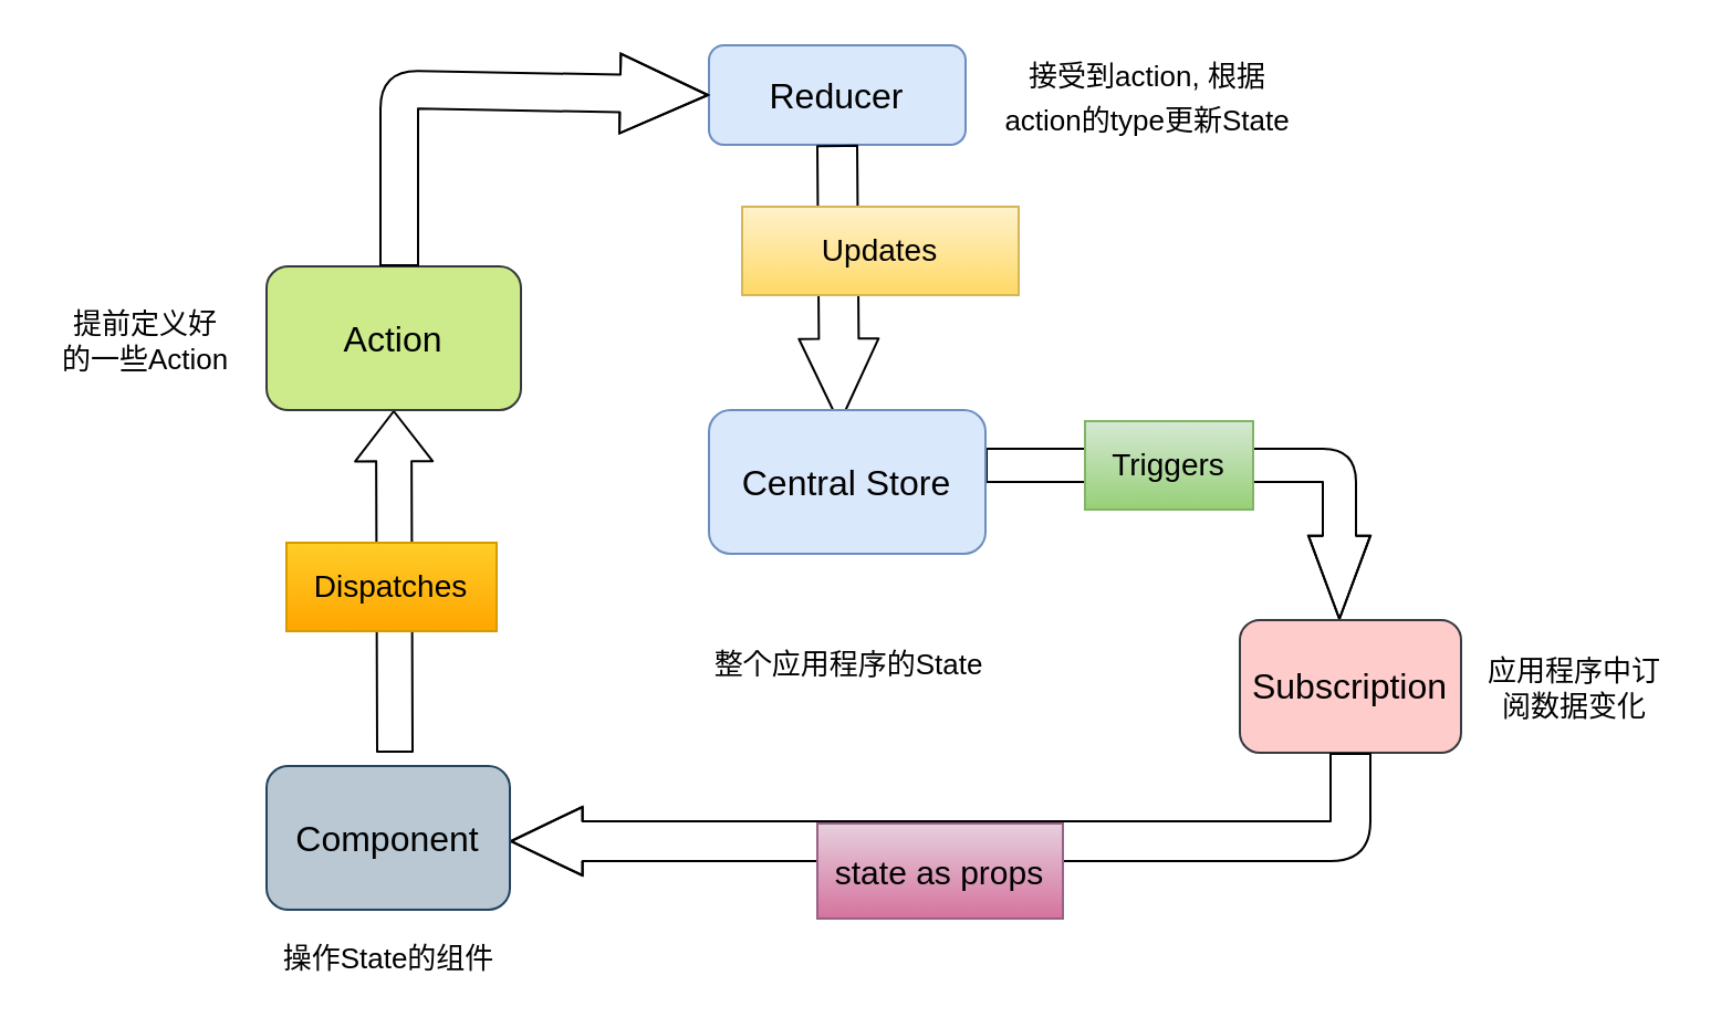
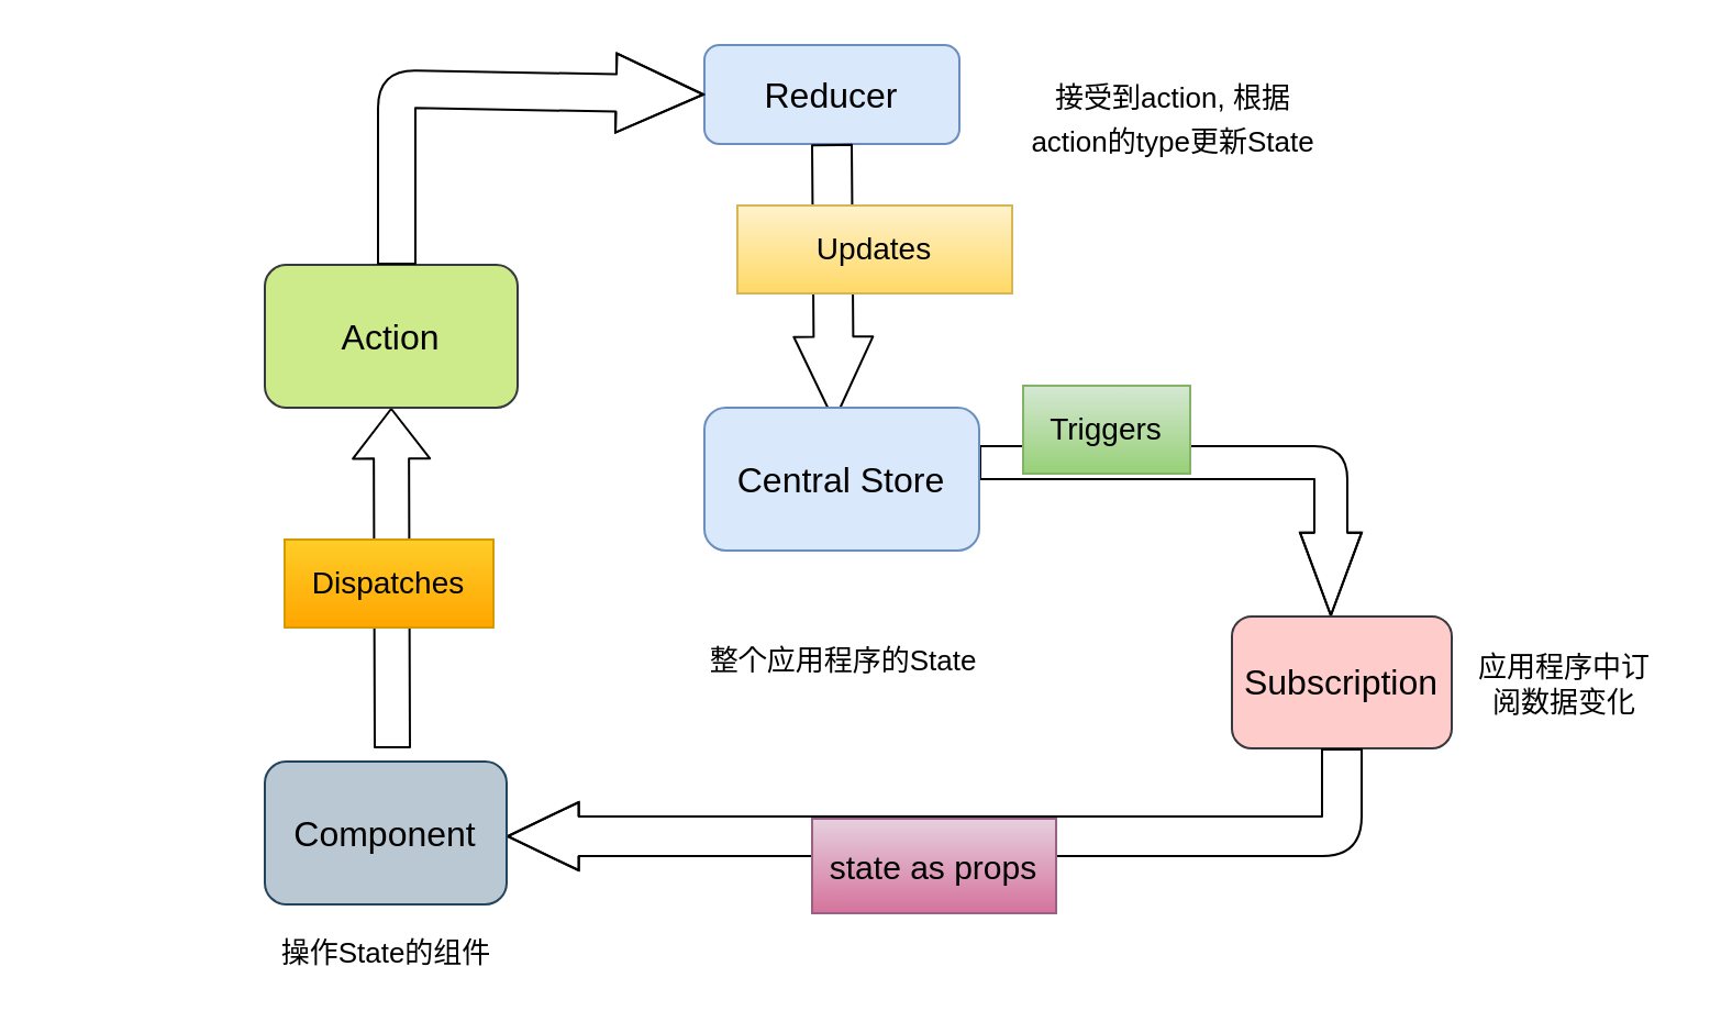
- <mxCell id="16" value="&lt;font style=&quot;font-size: 13px&quot;&gt;接受到action, 根据&lt;br&gt;action的type更新State&lt;/font&gt;" style="text;html=1;resizable=0;autosize=1;align=center;verticalAlign=middle;points=[];fillColor=none;strokeColor=none;rounded=0;fontSize=16;" vertex="1" parent="1"><mxGeometry x="448" y="23" width="140" height="40" as="geometry" /></mxCell>
+ <mxCell id="16" value="&lt;font style=&quot;font-size: 13px&quot;&gt;接受到action, 根据&lt;br&gt;action的type更新State&lt;/font&gt;" style="text;html=1;resizable=0;autosize=1;align=center;verticalAlign=middle;points=[];fillColor=none;strokeColor=none;rounded=0;fontSize=16;" vertex="1" parent="1"><mxGeometry x="463" y="33" width="140" height="40" as="geometry" /></mxCell>
- <mxCell id="20" value="提前定义好&lt;br&gt;的一些Action" style="text;html=1;resizable=0;autosize=1;align=center;verticalAlign=middle;points=[];fillColor=none;strokeColor=none;rounded=0;fontSize=13;" vertex="1" parent="1"><mxGeometry x="20" y="134" width="90" height="40" as="geometry" /></mxCell>
- <mxCell id="6" value="&lt;font style=&quot;font-size: 14px&quot;&gt;Triggers&lt;/font&gt;" style="rounded=0;whiteSpace=wrap;html=1;fillColor=#d5e8d4;strokeColor=#82b366;gradientColor=#97d077;" vertex="1" parent="1"><mxGeometry x="490" y="190" width="76" height="40" as="geometry" /></mxCell>
+ <mxCell id="6" value="&lt;font style=&quot;font-size: 14px&quot;&gt;Triggers&lt;/font&gt;" style="rounded=0;whiteSpace=wrap;html=1;fillColor=#d5e8d4;strokeColor=#82b366;gradientColor=#97d077;" vertex="1" parent="1"><mxGeometry x="465" y="175" width="76" height="40" as="geometry" /></mxCell>
